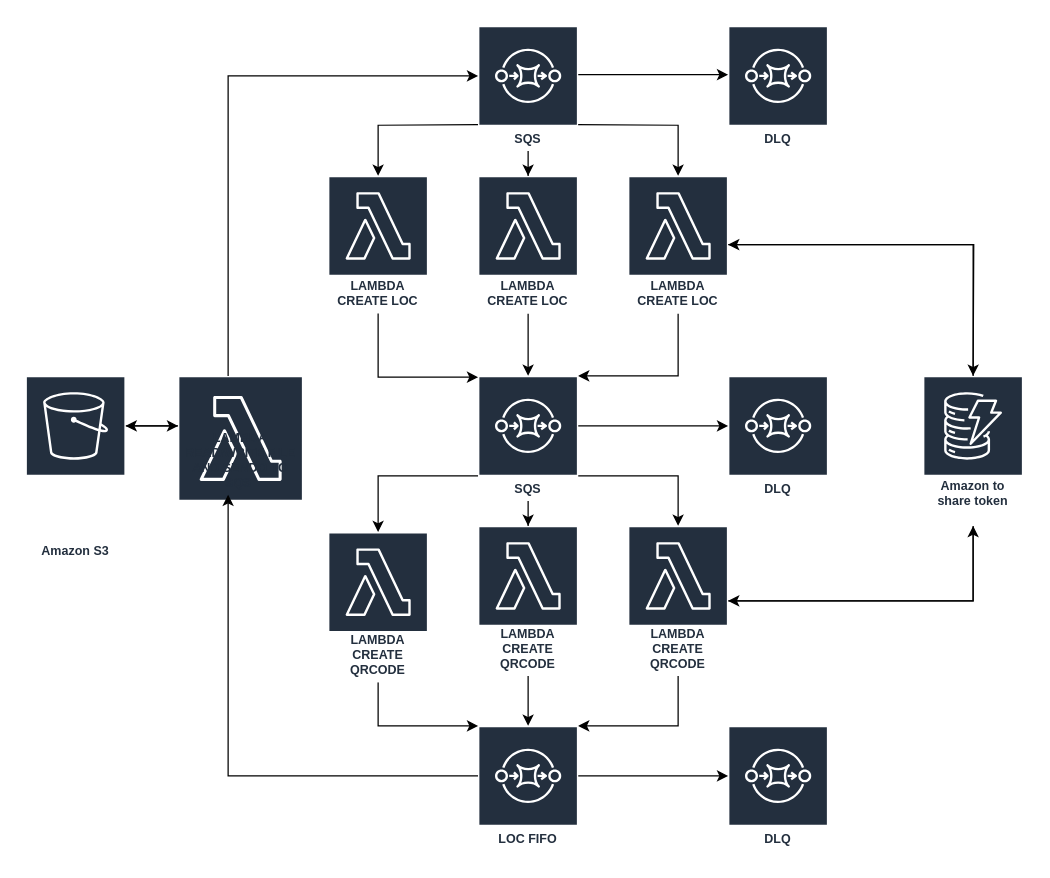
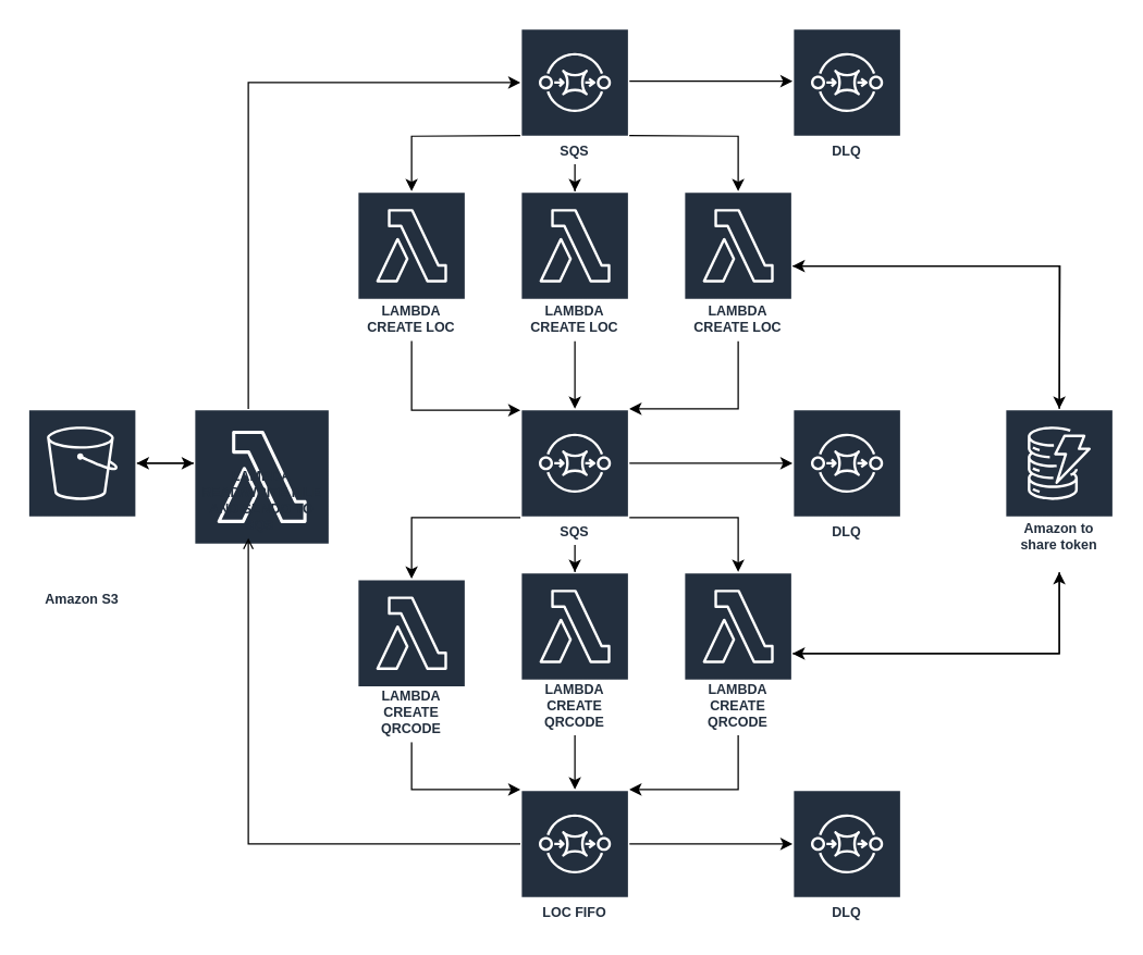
- <mxCell id="34" style="edgeStyle=orthogonalEdgeStyle;rounded=0;orthogonalLoop=1;jettySize=auto;html=1;" parent="1" source="35" target="6" edge="1"><mxGeometry relative="1" as="geometry"><Array as="points"><mxPoint x="182" y="620" /></Array></mxGeometry></mxCell>
+ <mxCell id="34" style="edgeStyle=orthogonalEdgeStyle;rounded=0;orthogonalLoop=1;jettySize=auto;html=1;endArrow=open;" parent="1" source="35" target="6" edge="1"><mxGeometry relative="1" as="geometry"><Array as="points"><mxPoint x="182" y="620" /></Array></mxGeometry></mxCell>
